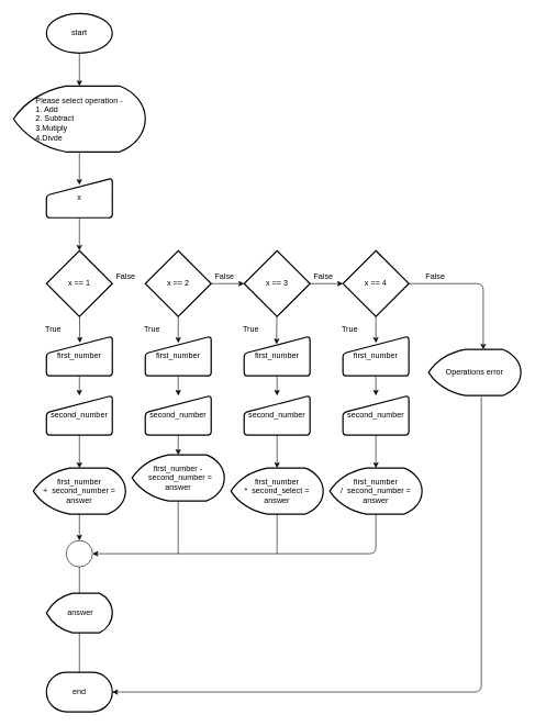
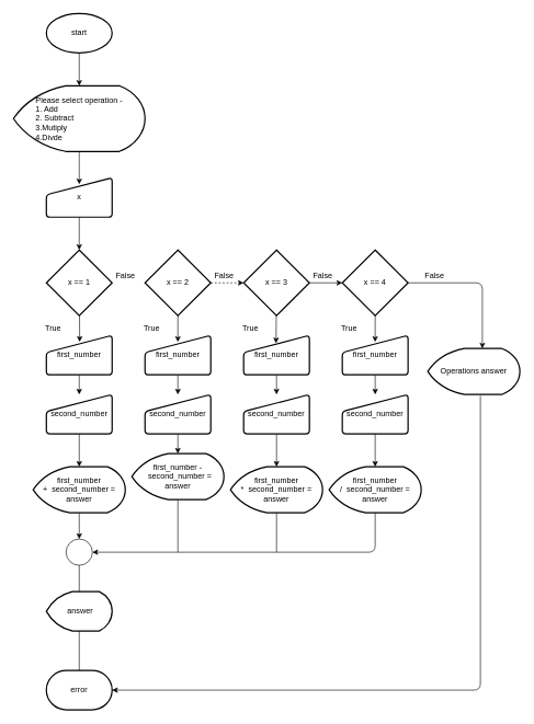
- <mxCell id="15" style="edgeStyle=none;html=1;entryX=0;entryY=0.5;entryDx=0;entryDy=0;entryPerimeter=0;" edge="1" parent="1" source="17" target="20"><mxGeometry relative="1" as="geometry" /></mxCell>
+ <mxCell id="15" style="edgeStyle=none;html=1;entryX=0;entryY=0.5;entryDx=0;entryDy=0;entryPerimeter=0;dashed=1;" edge="1" parent="1" source="17" target="20"><mxGeometry relative="1" as="geometry" /></mxCell>
- <mxCell id="32" value="Operations error" style="strokeWidth=2;html=1;shape=mxgraph.flowchart.display;whiteSpace=wrap;" vertex="1" parent="1"><mxGeometry x="650" y="530" width="140" height="70" as="geometry" /></mxCell>
+ <mxCell id="32" value="Operations answer" style="strokeWidth=2;html=1;shape=mxgraph.flowchart.display;whiteSpace=wrap;" vertex="1" parent="1"><mxGeometry x="650" y="530" width="140" height="70" as="geometry" /></mxCell>
- <mxCell id="26" value="&lt;span&gt;first_number *&amp;nbsp;&amp;nbsp;&lt;/span&gt;second_select&amp;nbsp;= answer" style="strokeWidth=2;html=1;shape=mxgraph.flowchart.display;whiteSpace=wrap;" vertex="1" parent="1"><mxGeometry x="350" y="710" width="140" height="70" as="geometry" /></mxCell>
+ <mxCell id="26" value="&lt;span&gt;first_number *&amp;nbsp;&amp;nbsp;&lt;/span&gt;second_number&amp;nbsp;= answer" style="strokeWidth=2;html=1;shape=mxgraph.flowchart.display;whiteSpace=wrap;" vertex="1" parent="1"><mxGeometry x="350" y="710" width="140" height="70" as="geometry" /></mxCell>
- <mxCell id="4" value="end" style="strokeWidth=2;html=1;shape=mxgraph.flowchart.terminator;whiteSpace=wrap;" vertex="1" parent="1"><mxGeometry x="70" y="1020" width="100" height="60" as="geometry" /></mxCell>
+ <mxCell id="4" value="error" style="strokeWidth=2;html=1;shape=mxgraph.flowchart.terminator;whiteSpace=wrap;" vertex="1" parent="1"><mxGeometry x="70" y="1020" width="100" height="60" as="geometry" /></mxCell>
